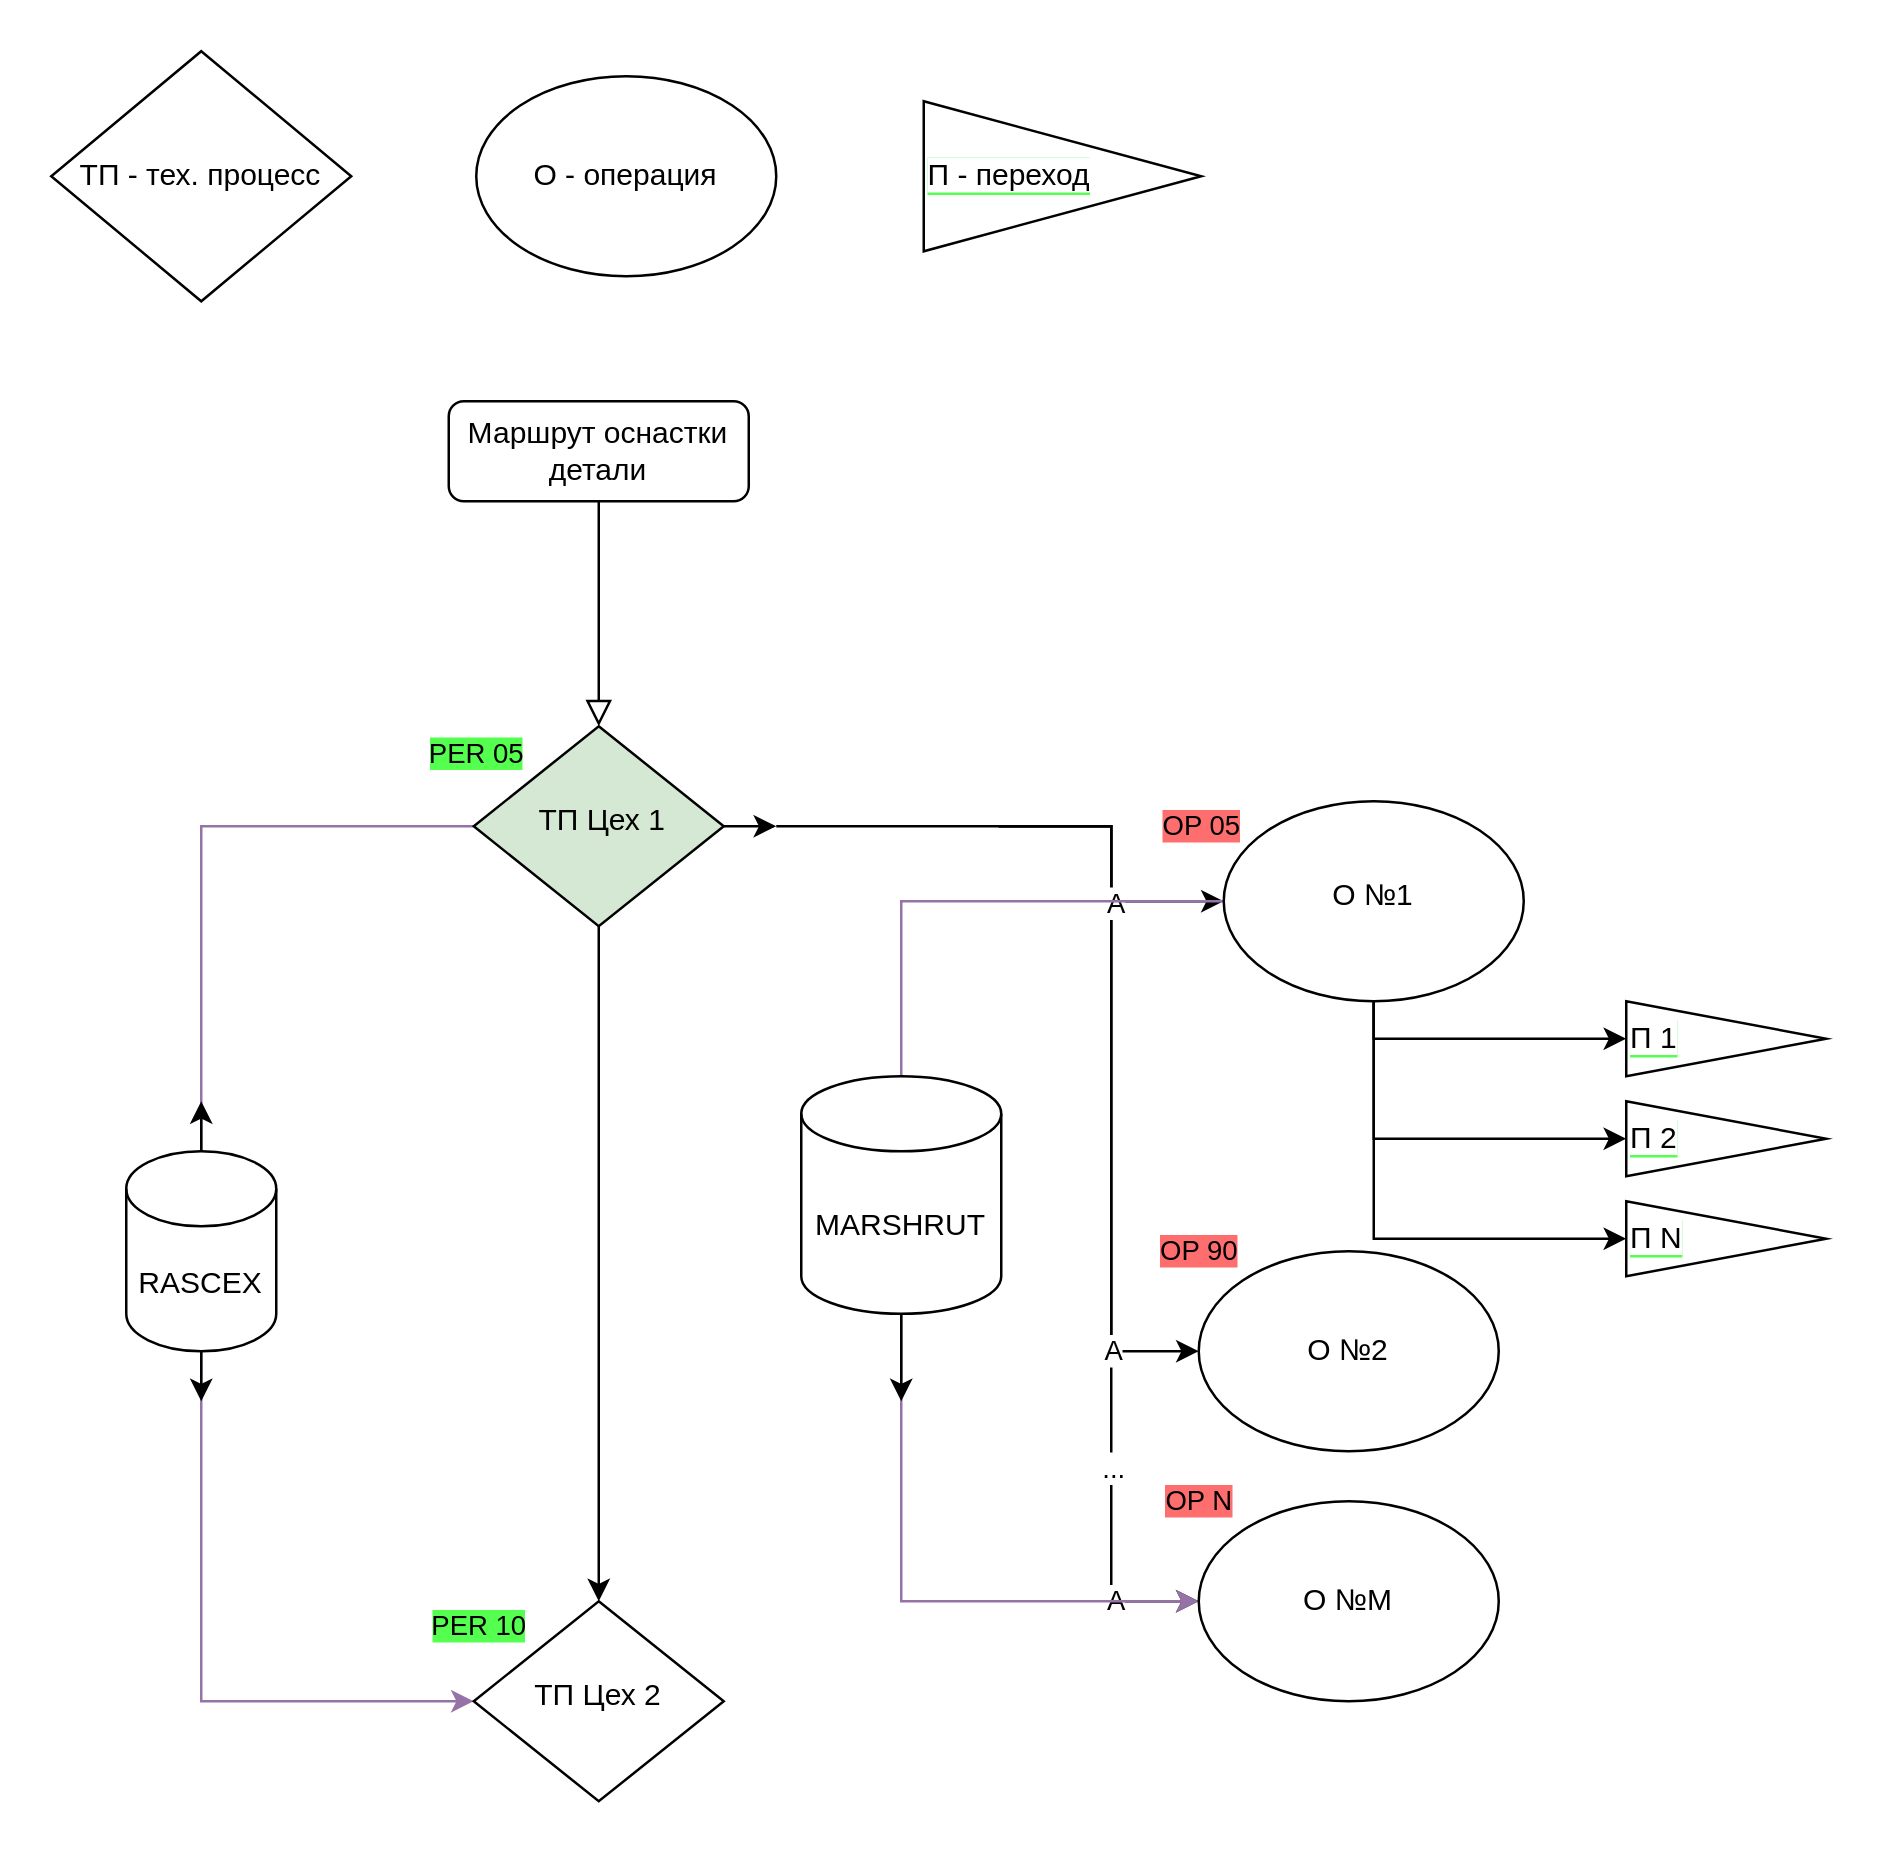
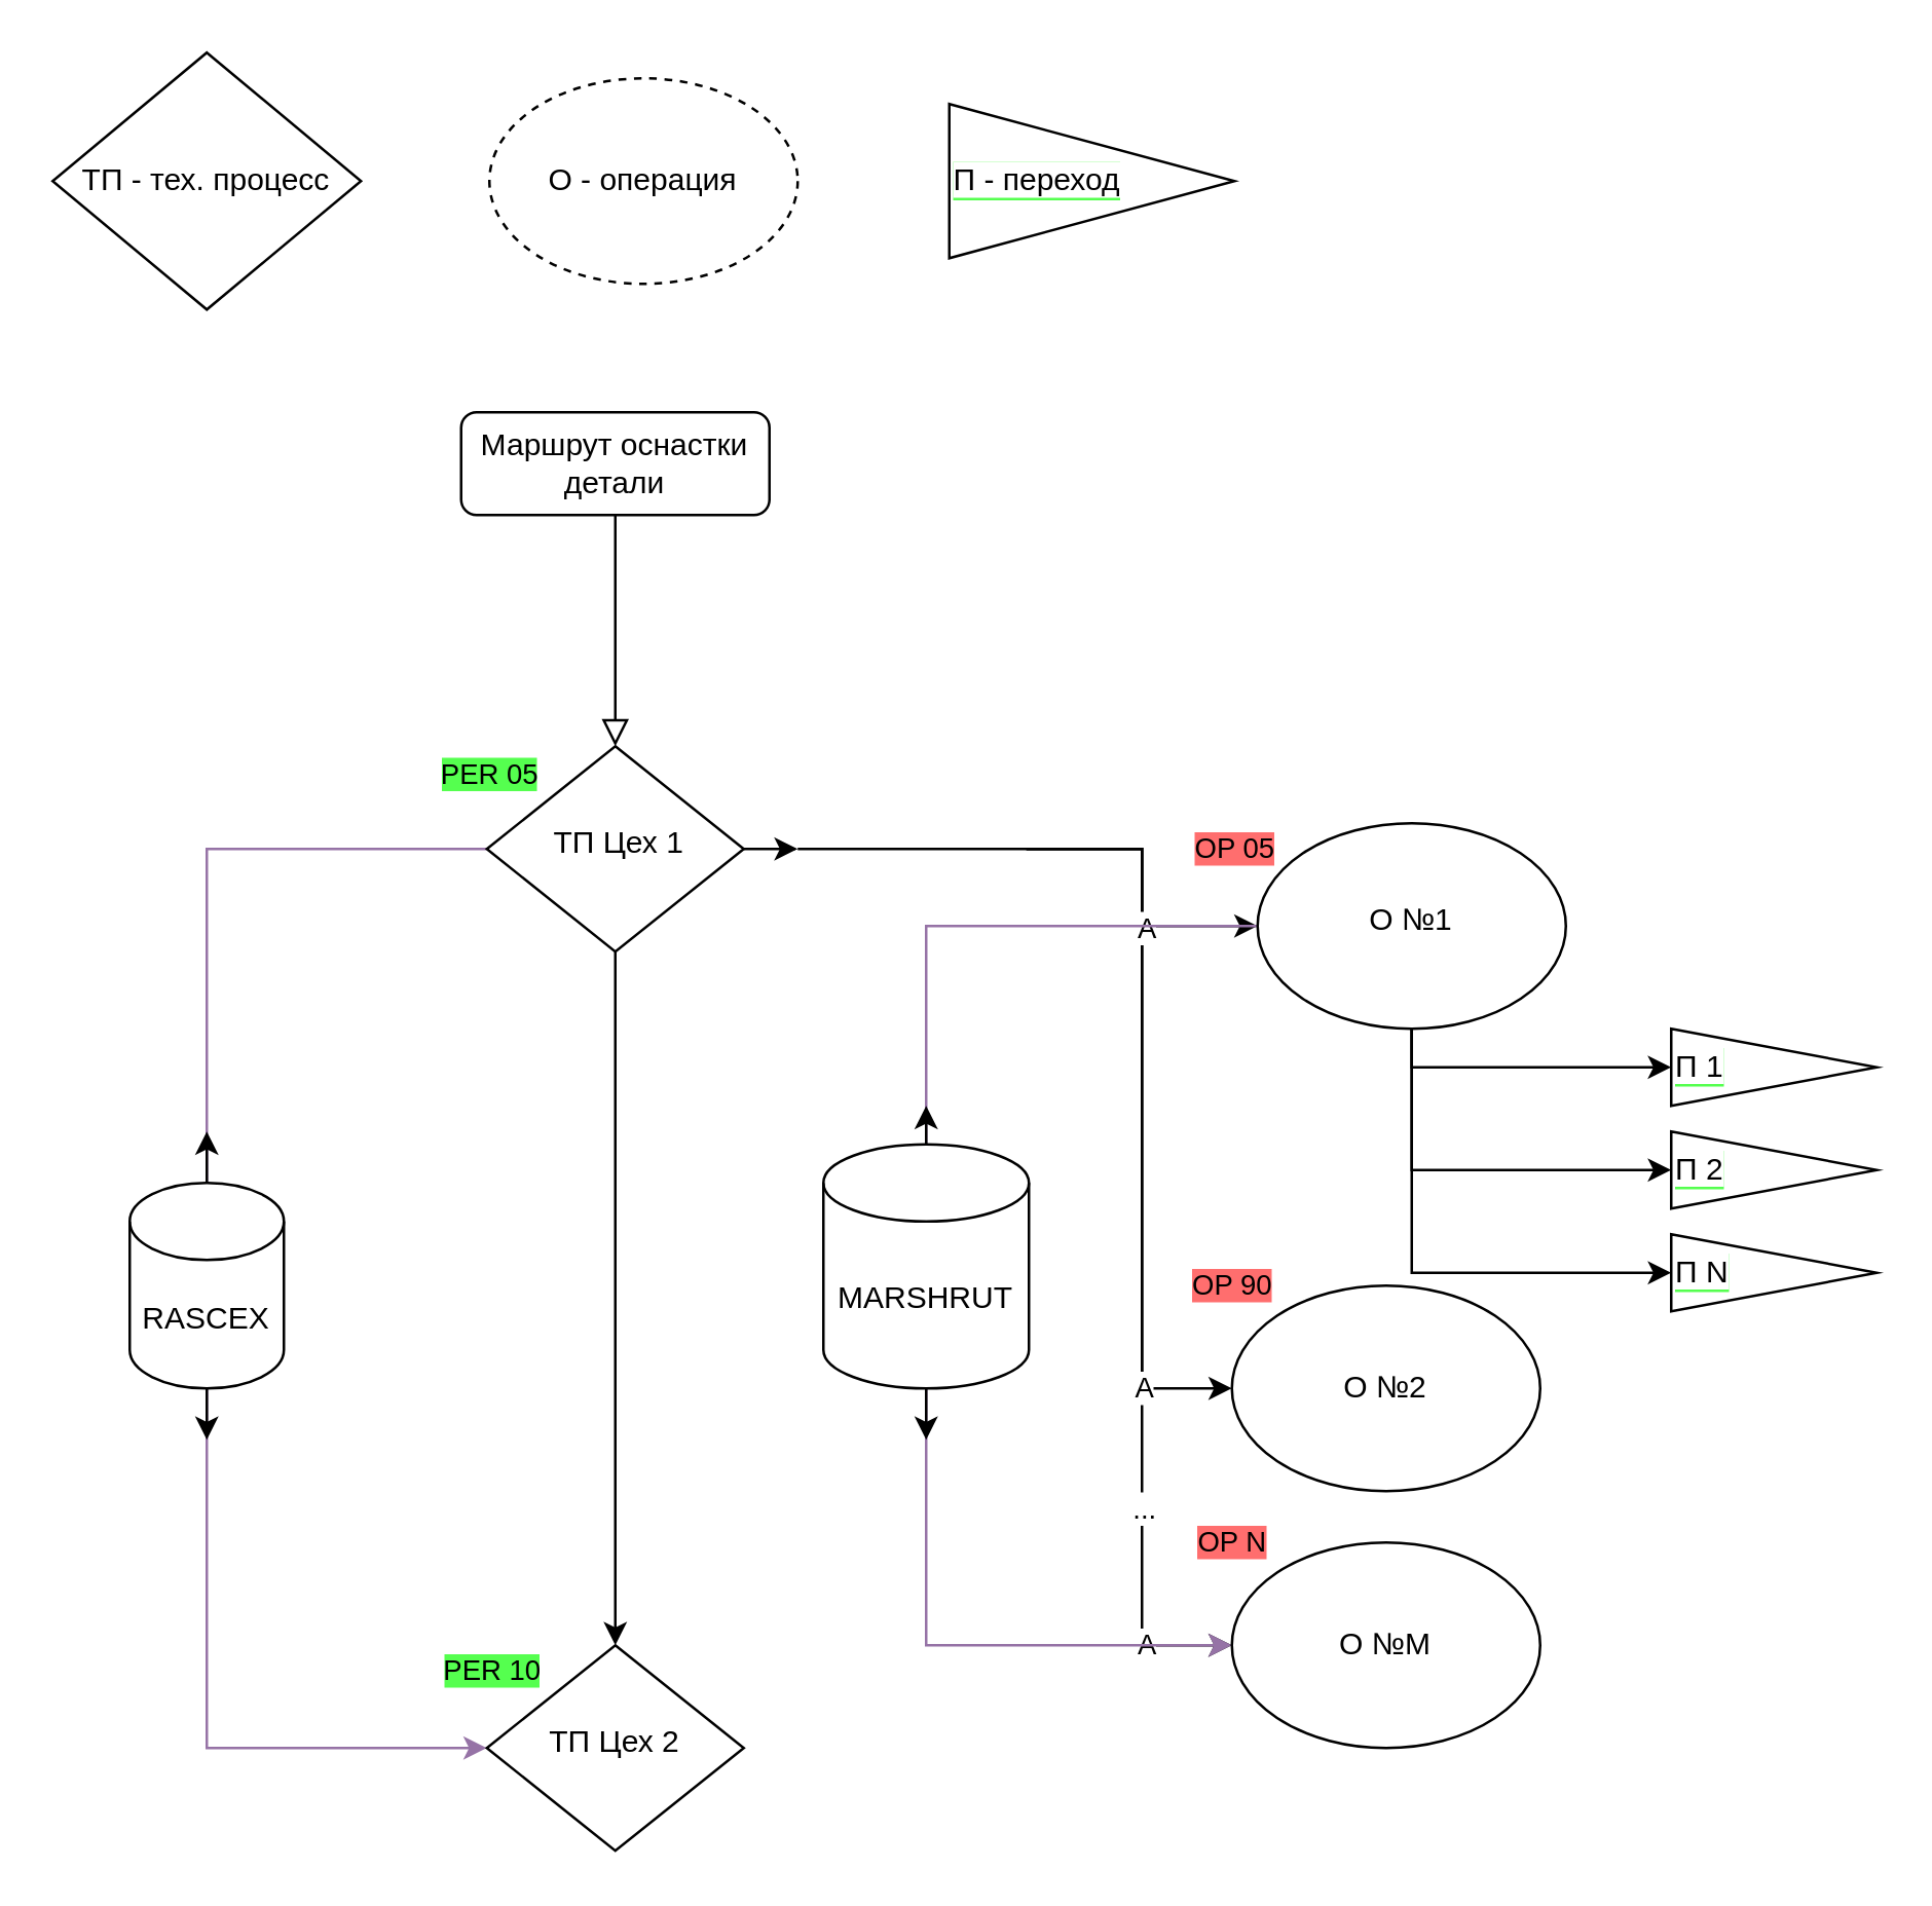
- <mxCell id="27" value="О - операция" style="ellipse;whiteSpace=wrap;html=1;" parent="1" vertex="1"><mxGeometry x="190" y="30" width="120" height="80" as="geometry" /></mxCell>
+ <mxCell id="27" value="О - операция" style="ellipse;whiteSpace=wrap;html=1;dashed=1;" parent="1" vertex="1"><mxGeometry x="190" y="30" width="120" height="80" as="geometry" /></mxCell>
- <mxCell id="9" value="&amp;nbsp;ТП Цех 1" style="rhombus;whiteSpace=wrap;html=1;shadow=0;fontFamily=Helvetica;fontSize=12;align=center;strokeWidth=1;spacing=6;spacingTop=-4;fillColor=#d5e8d4;" parent="1" vertex="1"><mxGeometry x="189" y="290" width="100" height="80" as="geometry" /></mxCell>
+ <mxCell id="9" value="&amp;nbsp;ТП Цех 1" style="rhombus;whiteSpace=wrap;html=1;shadow=0;fontFamily=Helvetica;fontSize=12;align=center;strokeWidth=1;spacing=6;spacingTop=-4;" parent="1" vertex="1"><mxGeometry x="189" y="290" width="100" height="80" as="geometry" /></mxCell>
- <mxCell id="39" value="&lt;font color=&quot;#000000&quot;&gt;MARSHRUT&lt;/font&gt;" style="shape=cylinder3;whiteSpace=wrap;html=1;boundedLbl=1;backgroundOutline=1;size=15;fontColor=#FFFF33;" vertex="1" parent="1"><mxGeometry x="320" y="430" width="80" height="95" as="geometry" /></mxCell>
+ <mxCell id="39" value="&lt;font color=&quot;#000000&quot;&gt;MARSHRUT&lt;/font&gt;" style="shape=cylinder3;whiteSpace=wrap;html=1;boundedLbl=1;backgroundOutline=1;size=15;fontColor=#FFFF33;" vertex="1" parent="1"><mxGeometry x="320" y="445" width="80" height="95" as="geometry" /></mxCell>
